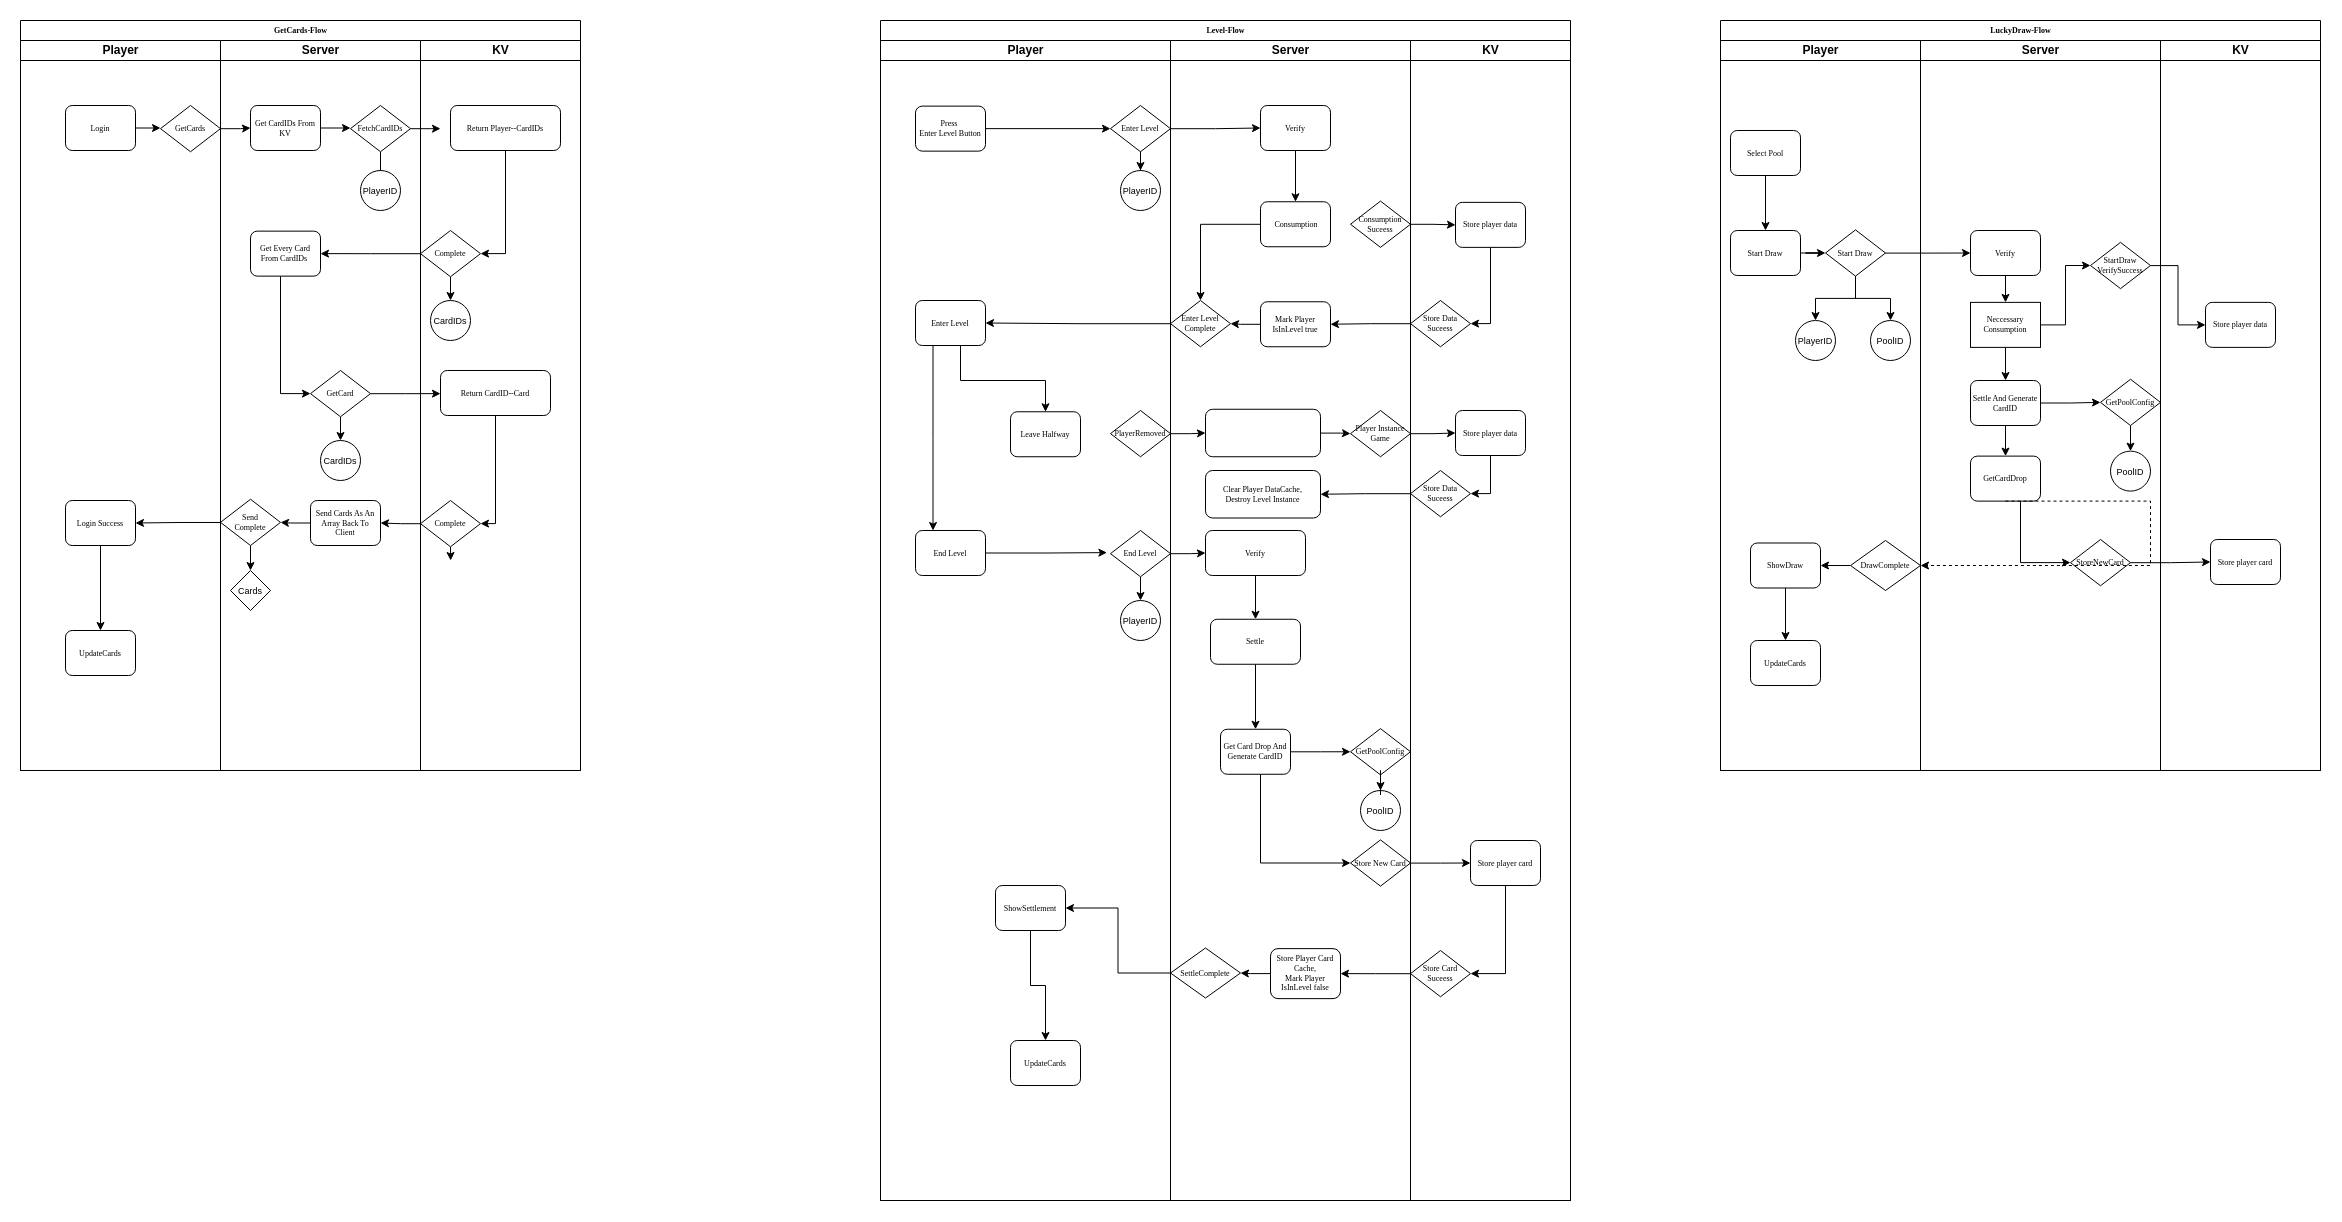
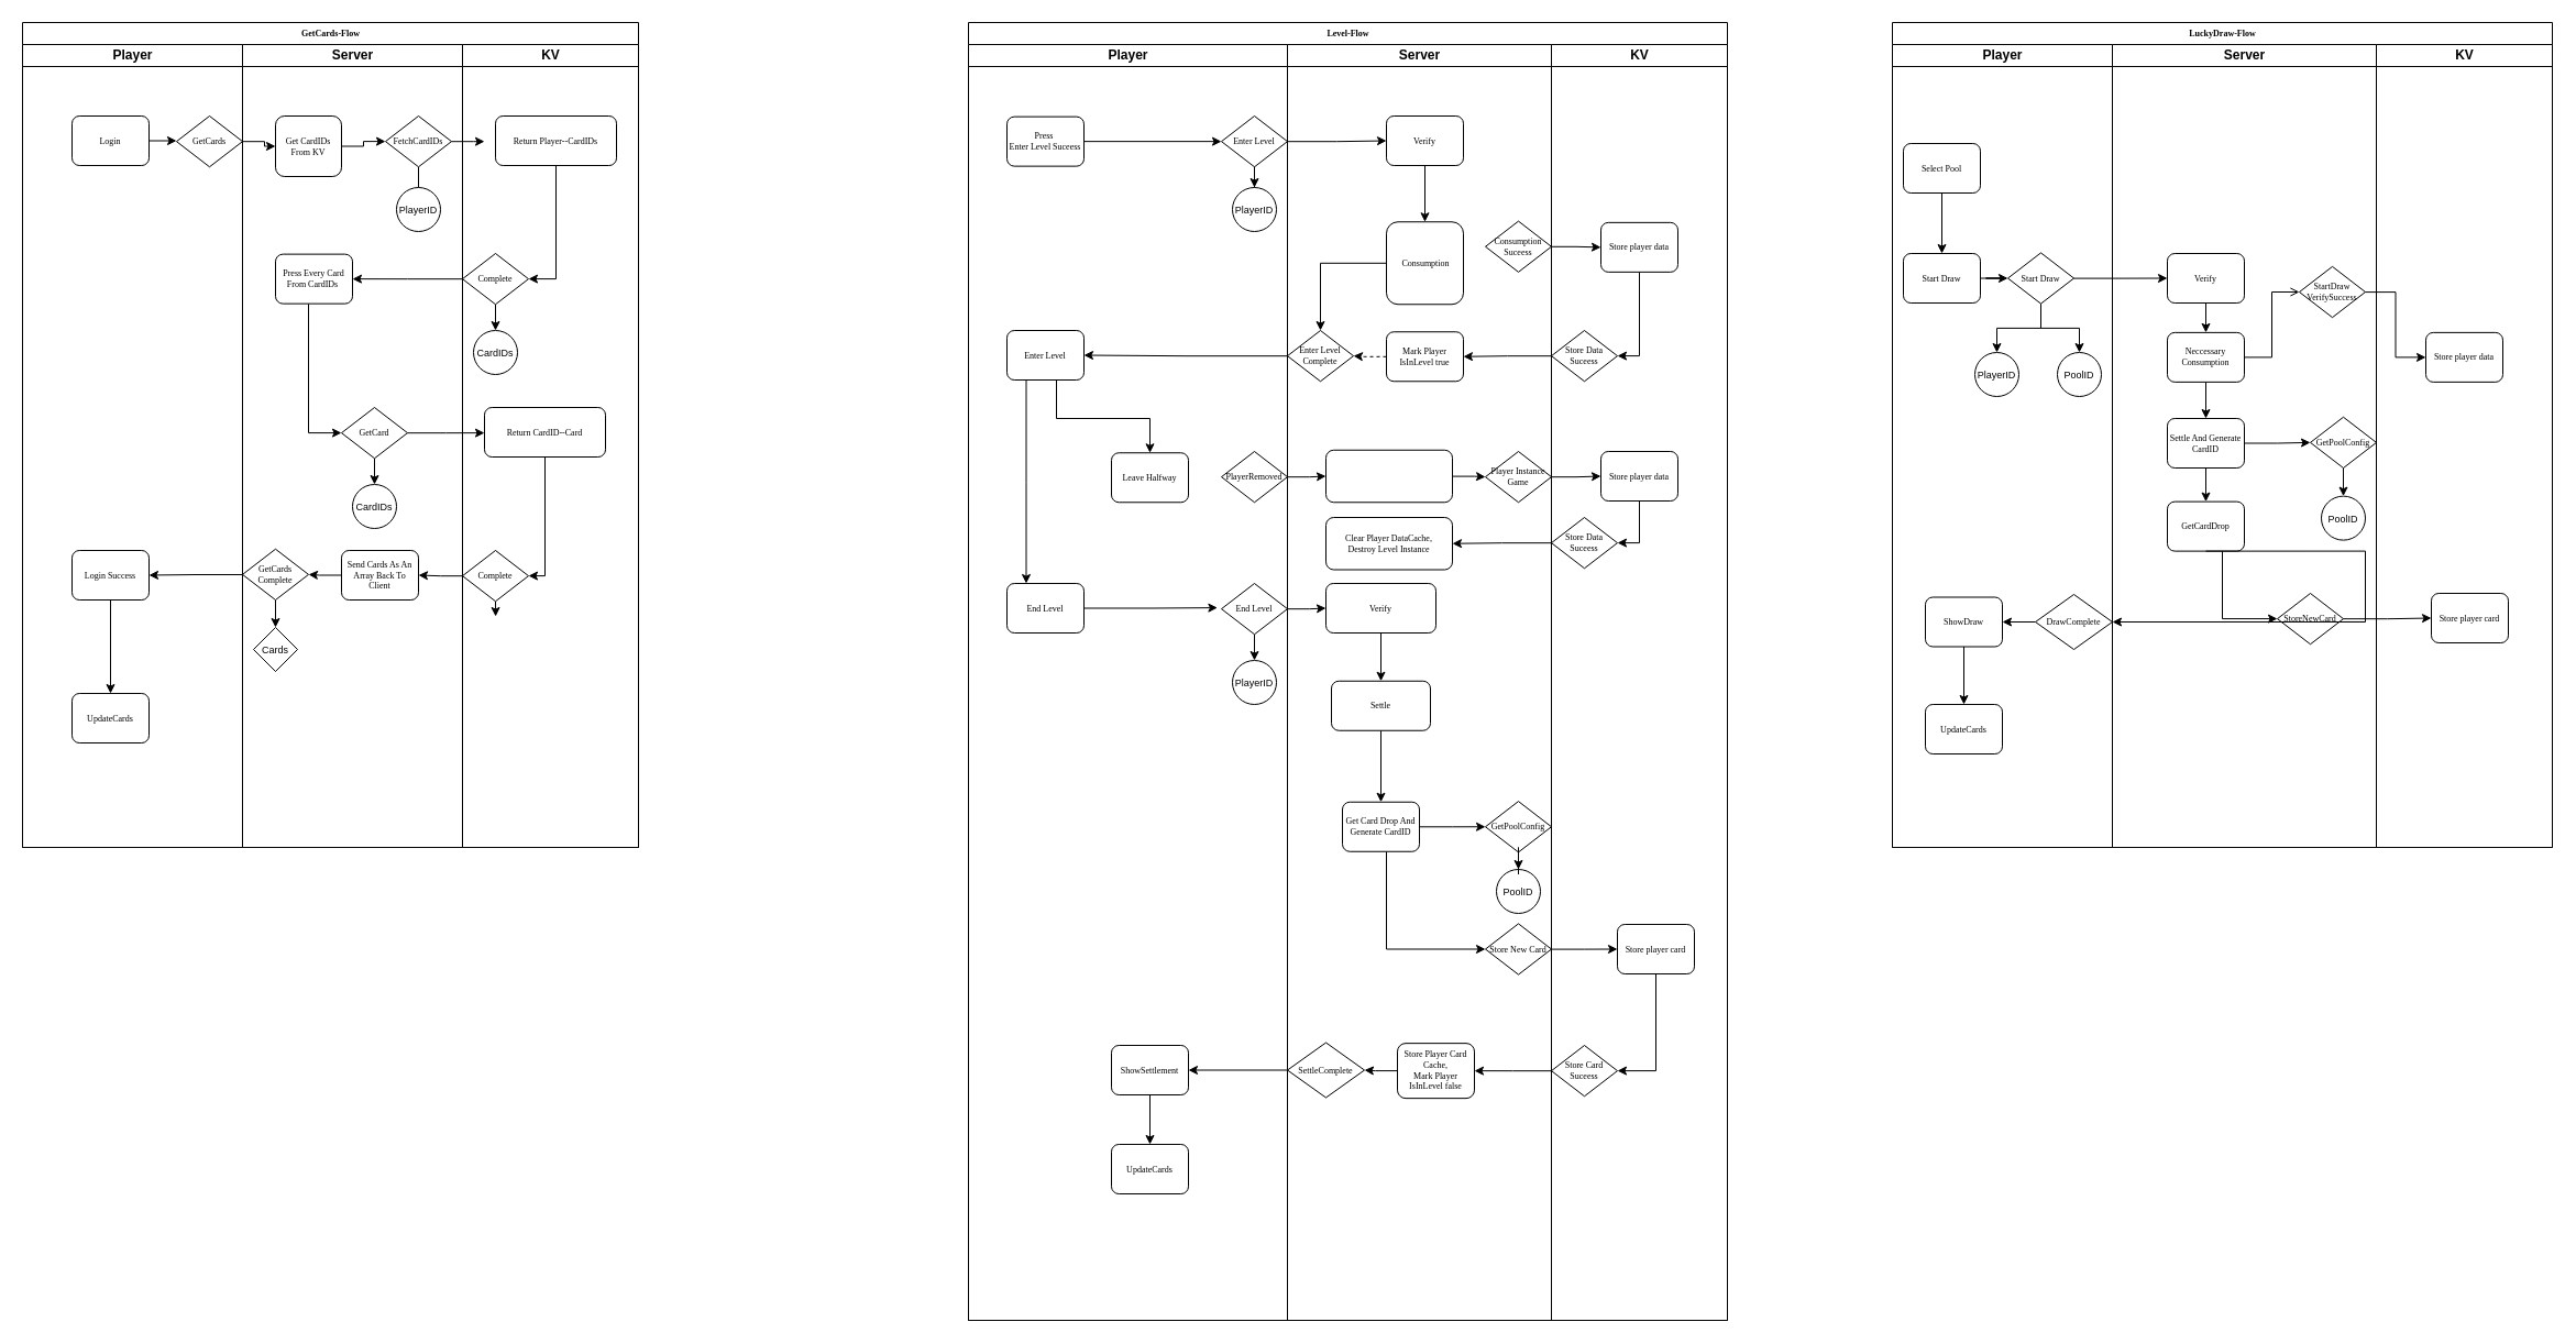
- <mxCell id="12" value="Get CardIDs From KV" style="rounded=1;whiteSpace=wrap;html=1;shadow=0;labelBackgroundColor=none;strokeWidth=1;fontFamily=Verdana;fontSize=8;align=center;" parent="10" vertex="1"><mxGeometry x="30" y="65" width="70" height="45" as="geometry" /></mxCell>
+ <mxCell id="12" value="Get CardIDs From KV" style="rounded=1;whiteSpace=wrap;html=1;shadow=0;labelBackgroundColor=none;strokeWidth=1;fontFamily=Verdana;fontSize=8;align=center;" parent="10" vertex="1"><mxGeometry x="30" y="65" width="60" height="55" as="geometry" /></mxCell>
- <mxCell id="45" value="Press&amp;nbsp;&lt;div&gt;Enter Level Button&lt;/div&gt;" style="rounded=1;whiteSpace=wrap;html=1;shadow=0;labelBackgroundColor=none;strokeWidth=1;fontFamily=Verdana;fontSize=8;align=center;" parent="43" vertex="1"><mxGeometry x="35" y="65.63" width="70" height="45" as="geometry" /></mxCell>
+ <mxCell id="45" value="Press&amp;nbsp;&lt;div&gt;Enter Level Suceess&lt;/div&gt;" style="rounded=1;whiteSpace=wrap;html=1;shadow=0;labelBackgroundColor=none;strokeWidth=1;fontFamily=Verdana;fontSize=8;align=center;" parent="43" vertex="1"><mxGeometry x="35" y="65.63" width="70" height="45" as="geometry" /></mxCell>
- <mxCell id="80" value="&amp;nbsp;Consumption" style="rounded=1;whiteSpace=wrap;html=1;shadow=0;labelBackgroundColor=none;strokeWidth=1;fontFamily=Verdana;fontSize=8;align=center;" parent="62" vertex="1"><mxGeometry x="90" y="161.25" width="70" height="45" as="geometry" /></mxCell>
+ <mxCell id="80" value="&amp;nbsp;Consumption" style="rounded=1;whiteSpace=wrap;html=1;shadow=0;labelBackgroundColor=none;strokeWidth=1;fontFamily=Verdana;fontSize=8;align=center;" parent="62" vertex="1"><mxGeometry x="90" y="161.25" width="70" height="75" as="geometry" /></mxCell>
- <mxCell id="18" value="Get Every Card From CardIDs&amp;nbsp;" style="rounded=1;whiteSpace=wrap;html=1;shadow=0;labelBackgroundColor=none;strokeWidth=1;fontFamily=Verdana;fontSize=8;align=center;" parent="10" vertex="1"><mxGeometry x="30" y="190.63" width="70" height="45" as="geometry" /></mxCell>
+ <mxCell id="18" value="Press Every Card From CardIDs&amp;nbsp;" style="rounded=1;whiteSpace=wrap;html=1;shadow=0;labelBackgroundColor=none;strokeWidth=1;fontFamily=Verdana;fontSize=8;align=center;" parent="10" vertex="1"><mxGeometry x="30" y="190.63" width="70" height="45" as="geometry" /></mxCell>
- <mxCell id="138" style="edgeStyle=orthogonalEdgeStyle;rounded=0;orthogonalLoop=1;jettySize=auto;html=1;entryX=0;entryY=0.5;entryDx=0;entryDy=0;" parent="126" source="140" target="141" edge="1"><mxGeometry relative="1" as="geometry" /></mxCell>
+ <mxCell id="138" style="edgeStyle=orthogonalEdgeStyle;rounded=0;orthogonalLoop=1;jettySize=auto;html=1;entryX=0;entryY=0.5;entryDx=0;entryDy=0;endArrow=open;" parent="126" source="140" target="141" edge="1"><mxGeometry relative="1" as="geometry" /></mxCell>
- <mxCell id="82" style="edgeStyle=orthogonalEdgeStyle;rounded=0;orthogonalLoop=1;jettySize=auto;html=1;entryX=1;entryY=0.5;entryDx=0;entryDy=0;" edge="1" parent="62" source="83" target="76"><mxGeometry relative="1" as="geometry" /></mxCell>
+ <mxCell id="82" style="edgeStyle=orthogonalEdgeStyle;rounded=0;orthogonalLoop=1;jettySize=auto;html=1;entryX=1;entryY=0.5;entryDx=0;entryDy=0;dashed=1;" edge="1" parent="62" source="83" target="76"><mxGeometry relative="1" as="geometry" /></mxCell>
- <mxCell id="140" value="Neccessary Consumption" style="whiteSpace=wrap;html=1;shadow=0;labelBackgroundColor=none;strokeWidth=1;fontFamily=Verdana;fontSize=8;align=center;rounded=0;" parent="126" vertex="1"><mxGeometry x="50" y="261.88" width="70" height="45" as="geometry" /></mxCell>
+ <mxCell id="140" value="Neccessary Consumption" style="rounded=1;whiteSpace=wrap;html=1;shadow=0;labelBackgroundColor=none;strokeWidth=1;fontFamily=Verdana;fontSize=8;align=center;" parent="126" vertex="1"><mxGeometry x="50" y="261.88" width="70" height="45" as="geometry" /></mxCell>
- <mxCell id="26" value="Send&lt;div&gt;Complete&lt;/div&gt;" style="rhombus;whiteSpace=wrap;html=1;rounded=0;shadow=0;labelBackgroundColor=none;strokeWidth=1;fontFamily=Verdana;fontSize=8;align=center;" parent="10" vertex="1"><mxGeometry y="458.75" width="60" height="46.25" as="geometry" /></mxCell>
+ <mxCell id="26" value="GetCards&lt;div&gt;Complete&lt;/div&gt;" style="rhombus;whiteSpace=wrap;html=1;rounded=0;shadow=0;labelBackgroundColor=none;strokeWidth=1;fontFamily=Verdana;fontSize=8;align=center;" parent="10" vertex="1"><mxGeometry y="458.75" width="60" height="46.25" as="geometry" /></mxCell>
- <mxCell id="145" style="edgeStyle=orthogonalEdgeStyle;rounded=0;orthogonalLoop=1;jettySize=auto;html=1;entryX=1;entryY=0.5;entryDx=0;entryDy=0;exitX=0.5;exitY=1;exitDx=0;exitDy=0;dashed=1;" parent="110" source="135" target="113" edge="1"><mxGeometry relative="1" as="geometry"><Array as="points"><mxPoint x="430" y="481" /><mxPoint x="430" y="545" /></Array></mxGeometry></mxCell>
+ <mxCell id="145" style="edgeStyle=orthogonalEdgeStyle;rounded=0;orthogonalLoop=1;jettySize=auto;html=1;entryX=1;entryY=0.5;entryDx=0;entryDy=0;exitX=0.5;exitY=1;exitDx=0;exitDy=0;" parent="110" source="135" target="113" edge="1"><mxGeometry relative="1" as="geometry"><Array as="points"><mxPoint x="430" y="481" /><mxPoint x="430" y="545" /></Array></mxGeometry></mxCell>
- <mxCell id="50" value="ShowSettlement" style="rounded=1;whiteSpace=wrap;html=1;shadow=0;labelBackgroundColor=none;strokeWidth=1;fontFamily=Verdana;fontSize=8;align=center;" parent="43" vertex="1"><mxGeometry x="115" y="845" width="70" height="45" as="geometry" /></mxCell>
+ <mxCell id="50" value="ShowSettlement" style="rounded=1;whiteSpace=wrap;html=1;shadow=0;labelBackgroundColor=none;strokeWidth=1;fontFamily=Verdana;fontSize=8;align=center;" parent="43" vertex="1"><mxGeometry x="130" y="910" width="70" height="45" as="geometry" /></mxCell>
